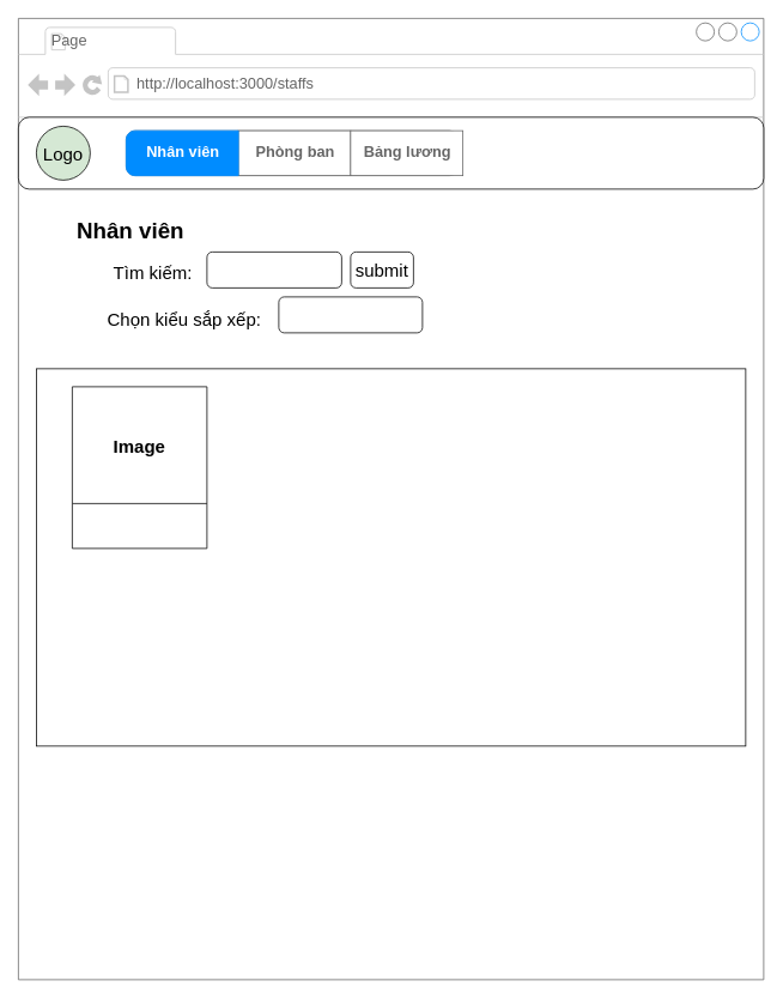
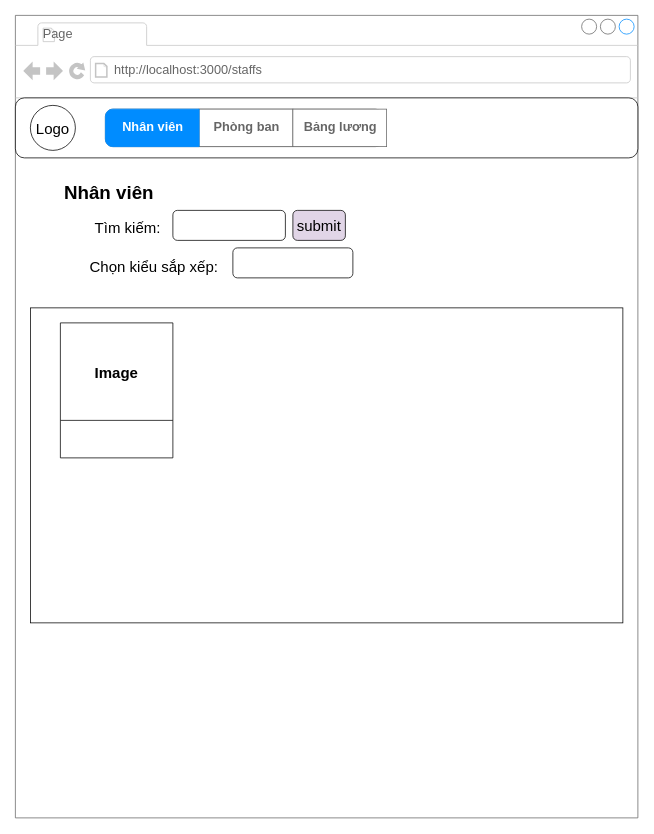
- <mxCell id="14" value="&lt;font style=&quot;font-size: 20px&quot;&gt;Logo&lt;/font&gt;" style="ellipse;whiteSpace=wrap;html=1;fillColor=#d5e8d4;" parent="1" vertex="1"><mxGeometry x="40" y="140" width="60" height="60" as="geometry" /></mxCell>
+ <mxCell id="14" value="&lt;font style=&quot;font-size: 20px&quot;&gt;Logo&lt;/font&gt;" style="ellipse;whiteSpace=wrap;html=1;" parent="1" vertex="1"><mxGeometry x="40" y="140" width="60" height="60" as="geometry" /></mxCell>
- <mxCell id="8" value="submit" style="rounded=1;whiteSpace=wrap;html=1;fontSize=20;" parent="2" vertex="1"><mxGeometry x="370" y="260" width="70" height="40" as="geometry" /></mxCell>
+ <mxCell id="8" value="submit" style="rounded=1;whiteSpace=wrap;html=1;fontSize=20;fillColor=#e1d5e7;" parent="2" vertex="1"><mxGeometry x="370" y="260" width="70" height="40" as="geometry" /></mxCell>
